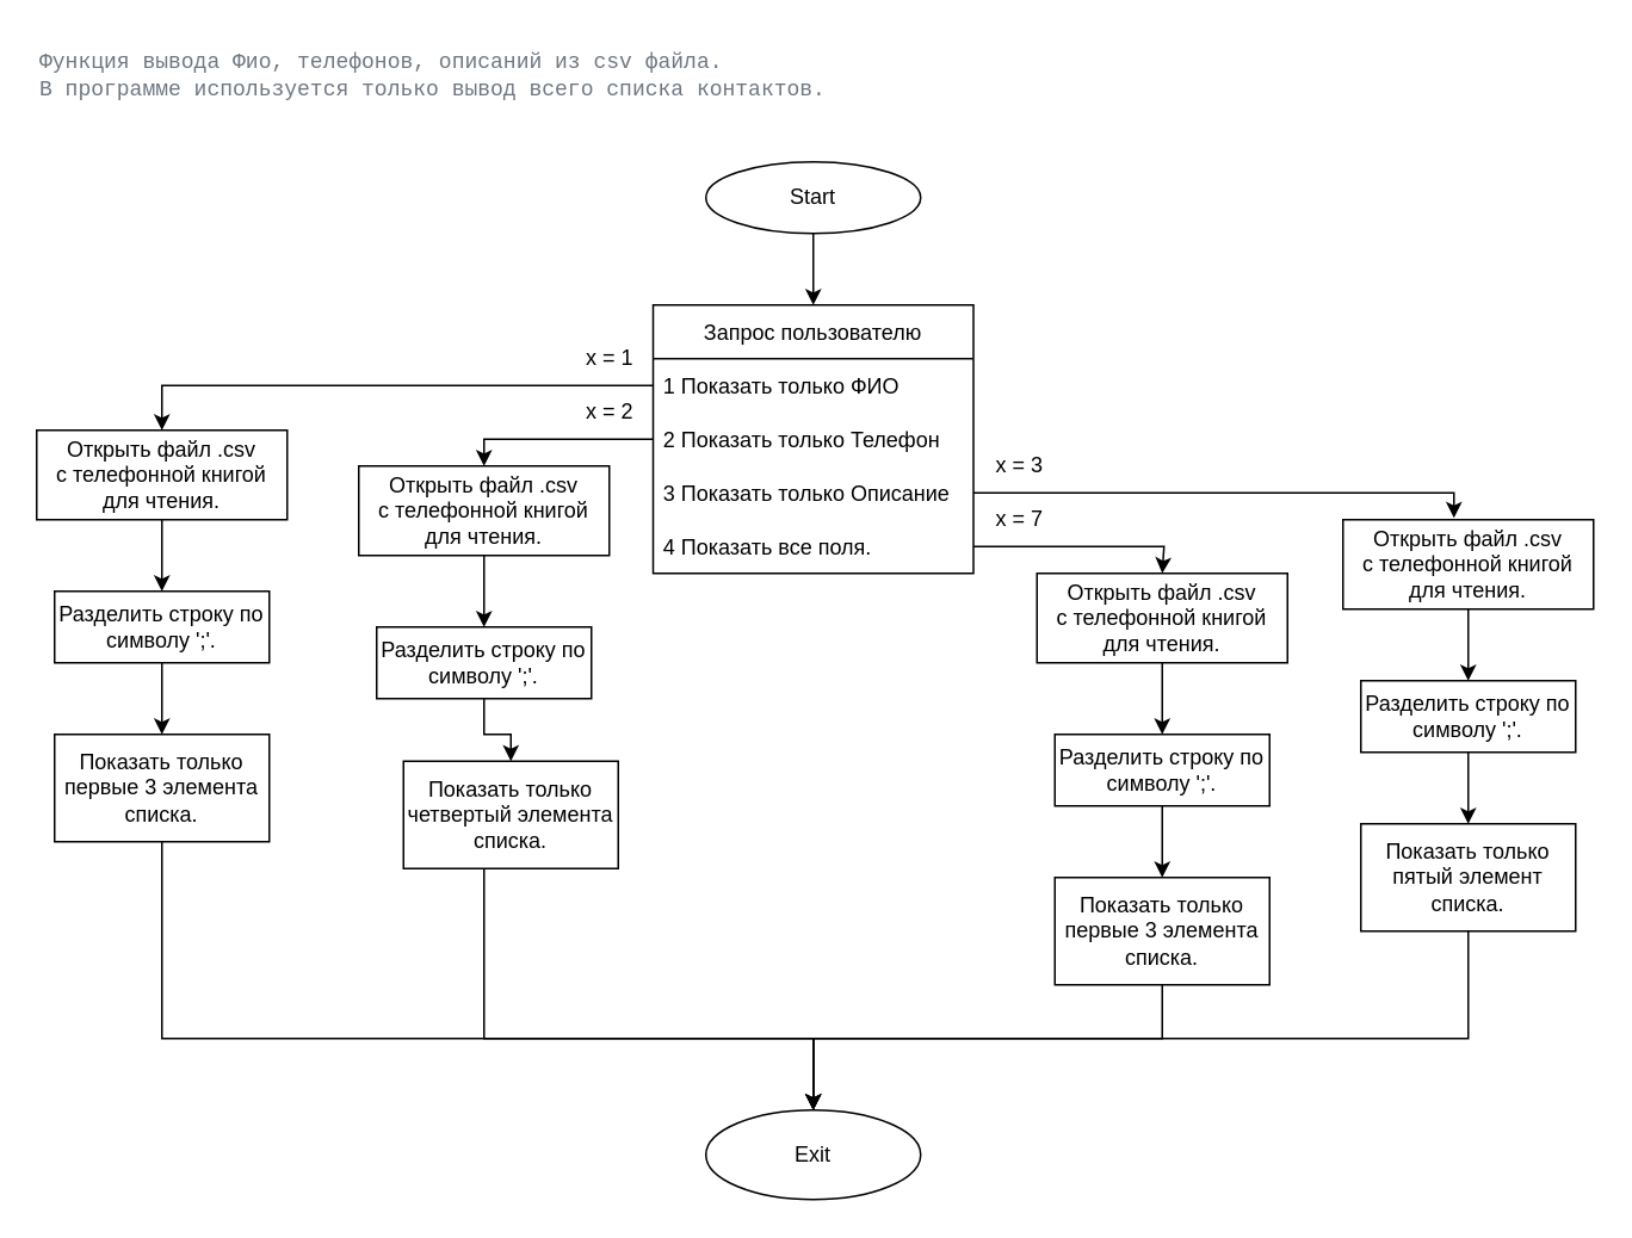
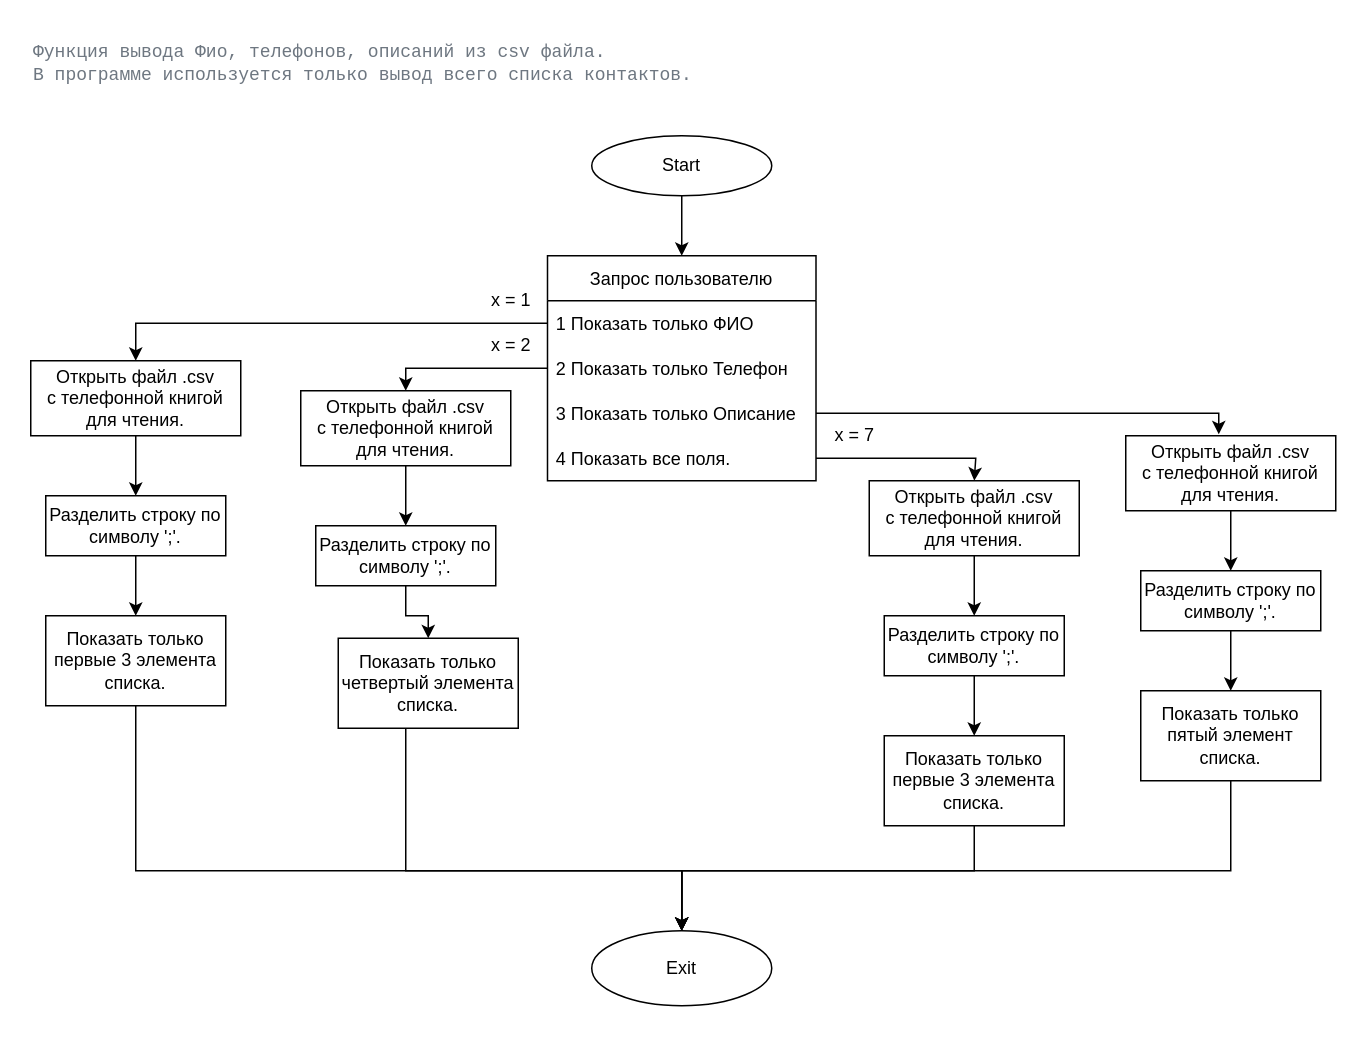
- <mxCell id="41" value="x = 3" style="text;html=1;align=center;verticalAlign=middle;resizable=0;points=[];autosize=1;strokeColor=none;fillColor=none;" vertex="1" parent="1"><mxGeometry x="549" y="250" width="40" height="20" as="geometry" /></mxCell>
